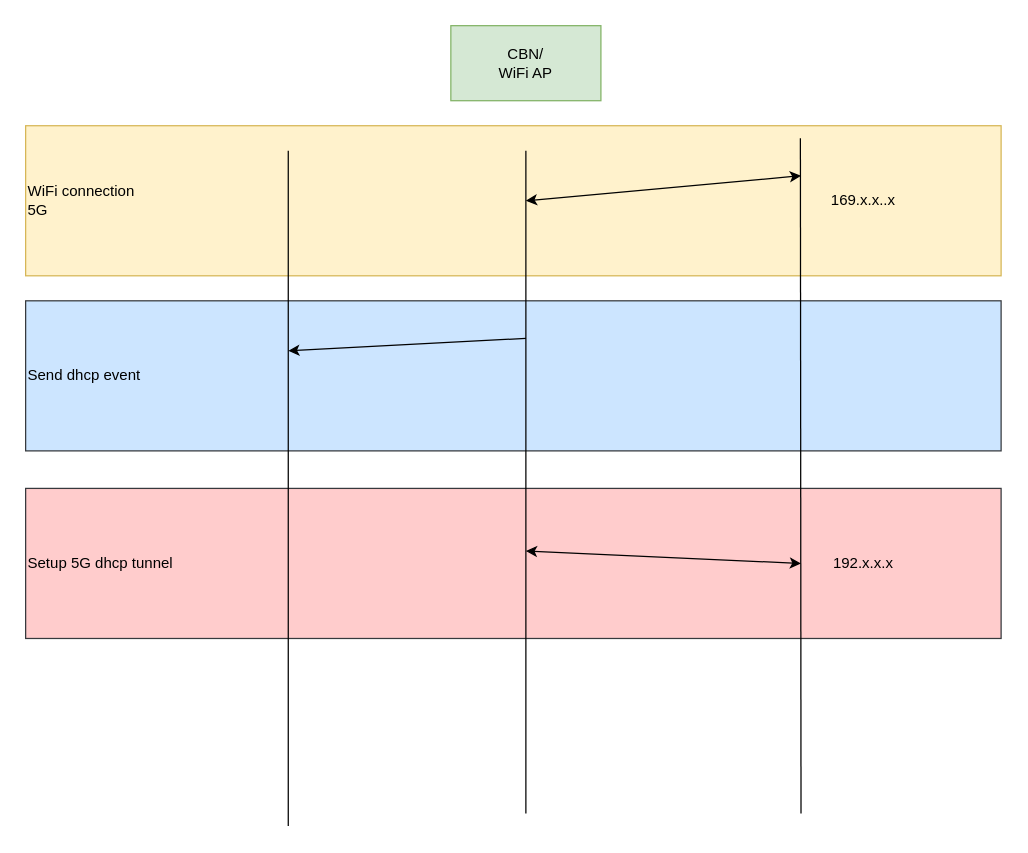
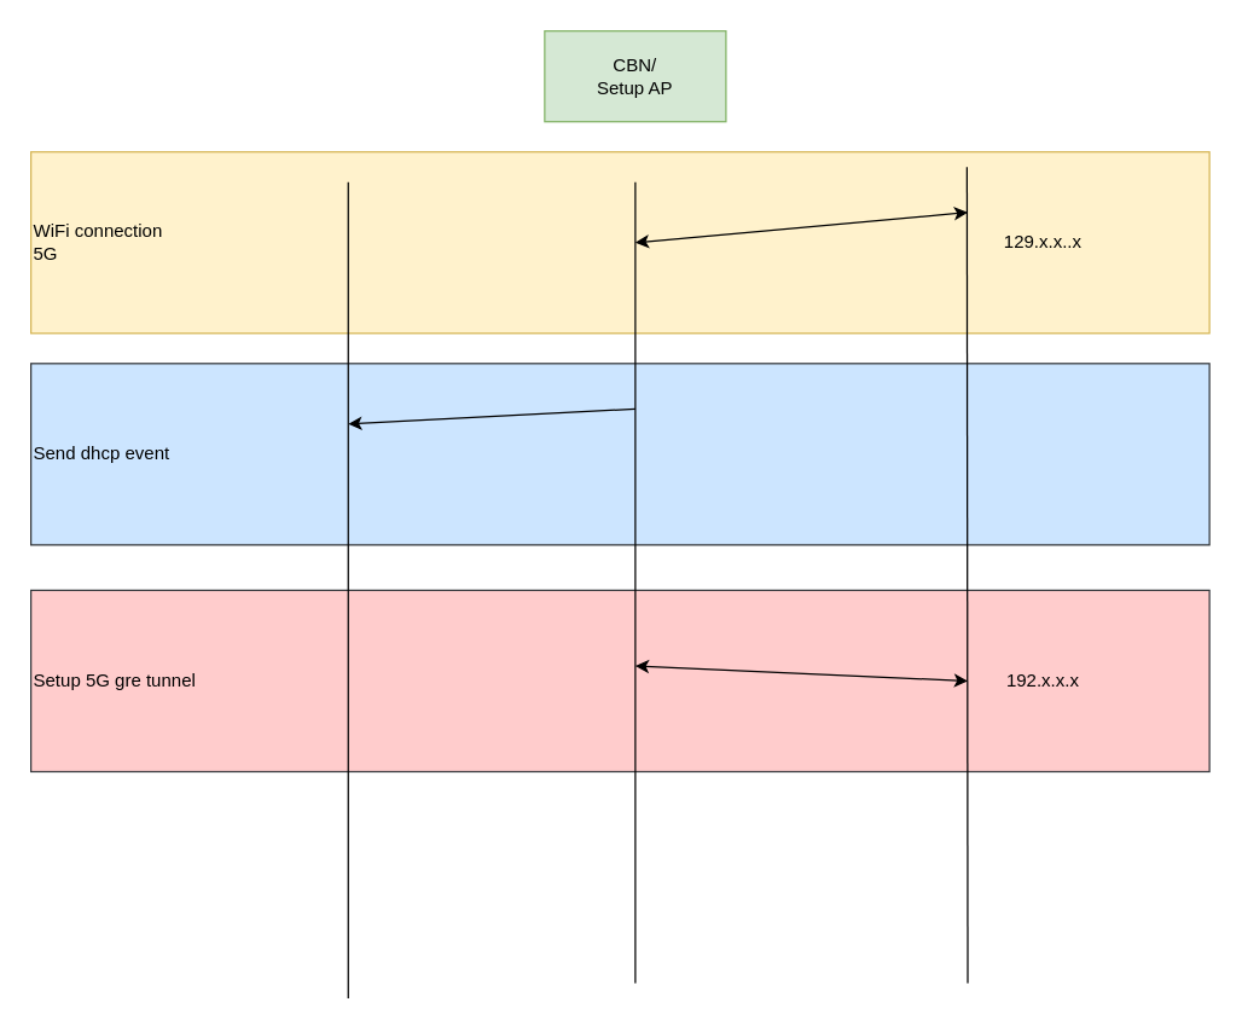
- <mxCell id="4" value="CBN/&lt;br&gt;WiFi AP" style="rounded=0;whiteSpace=wrap;html=1;fillColor=#d5e8d4;strokeColor=#82b366;" vertex="1" parent="1"><mxGeometry x="360" y="20" width="120" height="60" as="geometry" /></mxCell>
+ <mxCell id="4" value="CBN/&lt;br&gt;Setup AP" style="rounded=0;whiteSpace=wrap;html=1;fillColor=#d5e8d4;strokeColor=#82b366;" vertex="1" parent="1"><mxGeometry x="360" y="20" width="120" height="60" as="geometry" /></mxCell>
- <mxCell id="8" value="169.x.x..x" style="text;html=1;strokeColor=none;fillColor=none;align=center;verticalAlign=middle;whiteSpace=wrap;rounded=0;" vertex="1" parent="1"><mxGeometry x="650" y="150" width="80" height="20" as="geometry" /></mxCell>
+ <mxCell id="8" value="129.x.x..x" style="text;html=1;strokeColor=none;fillColor=none;align=center;verticalAlign=middle;whiteSpace=wrap;rounded=0;" vertex="1" parent="1"><mxGeometry x="650" y="150" width="80" height="20" as="geometry" /></mxCell>
- <mxCell id="2" value="Setup 5G dhcp tunnel" style="text;html=1;strokeColor=#36393d;fillColor=#ffcccc;align=left;verticalAlign=middle;whiteSpace=wrap;rounded=0;" vertex="1" parent="1"><mxGeometry x="20" y="390" width="780" height="120" as="geometry" /></mxCell>
+ <mxCell id="2" value="Setup 5G gre tunnel" style="text;html=1;strokeColor=#36393d;fillColor=#ffcccc;align=left;verticalAlign=middle;whiteSpace=wrap;rounded=0;" vertex="1" parent="1"><mxGeometry x="20" y="390" width="780" height="120" as="geometry" /></mxCell>
